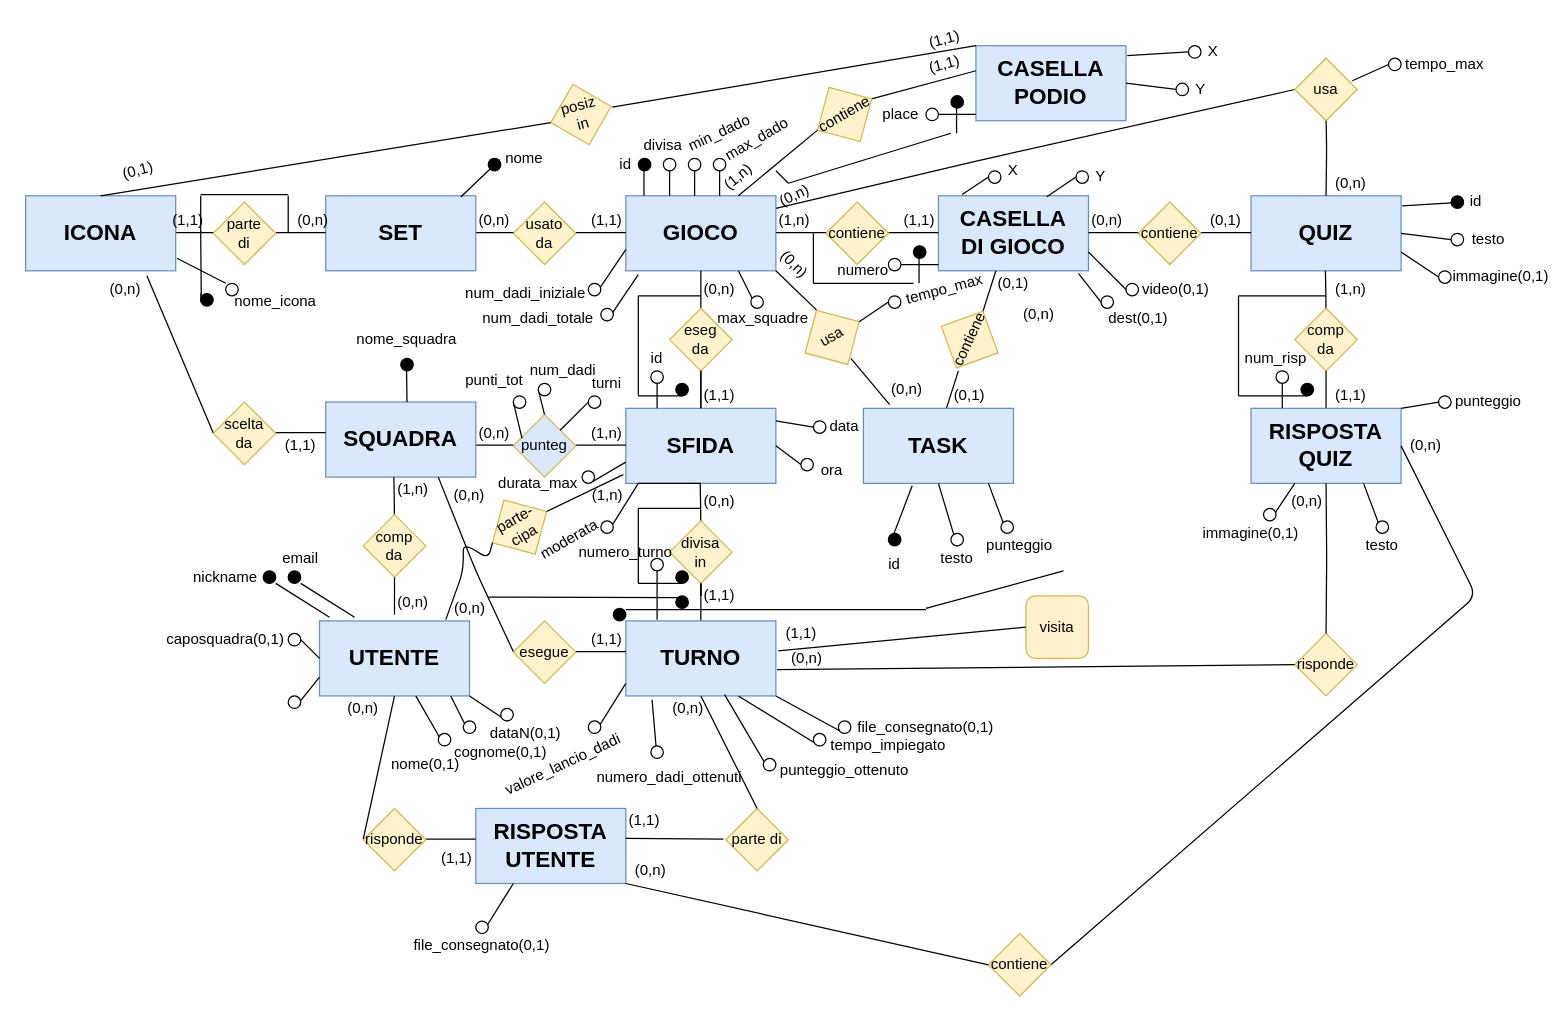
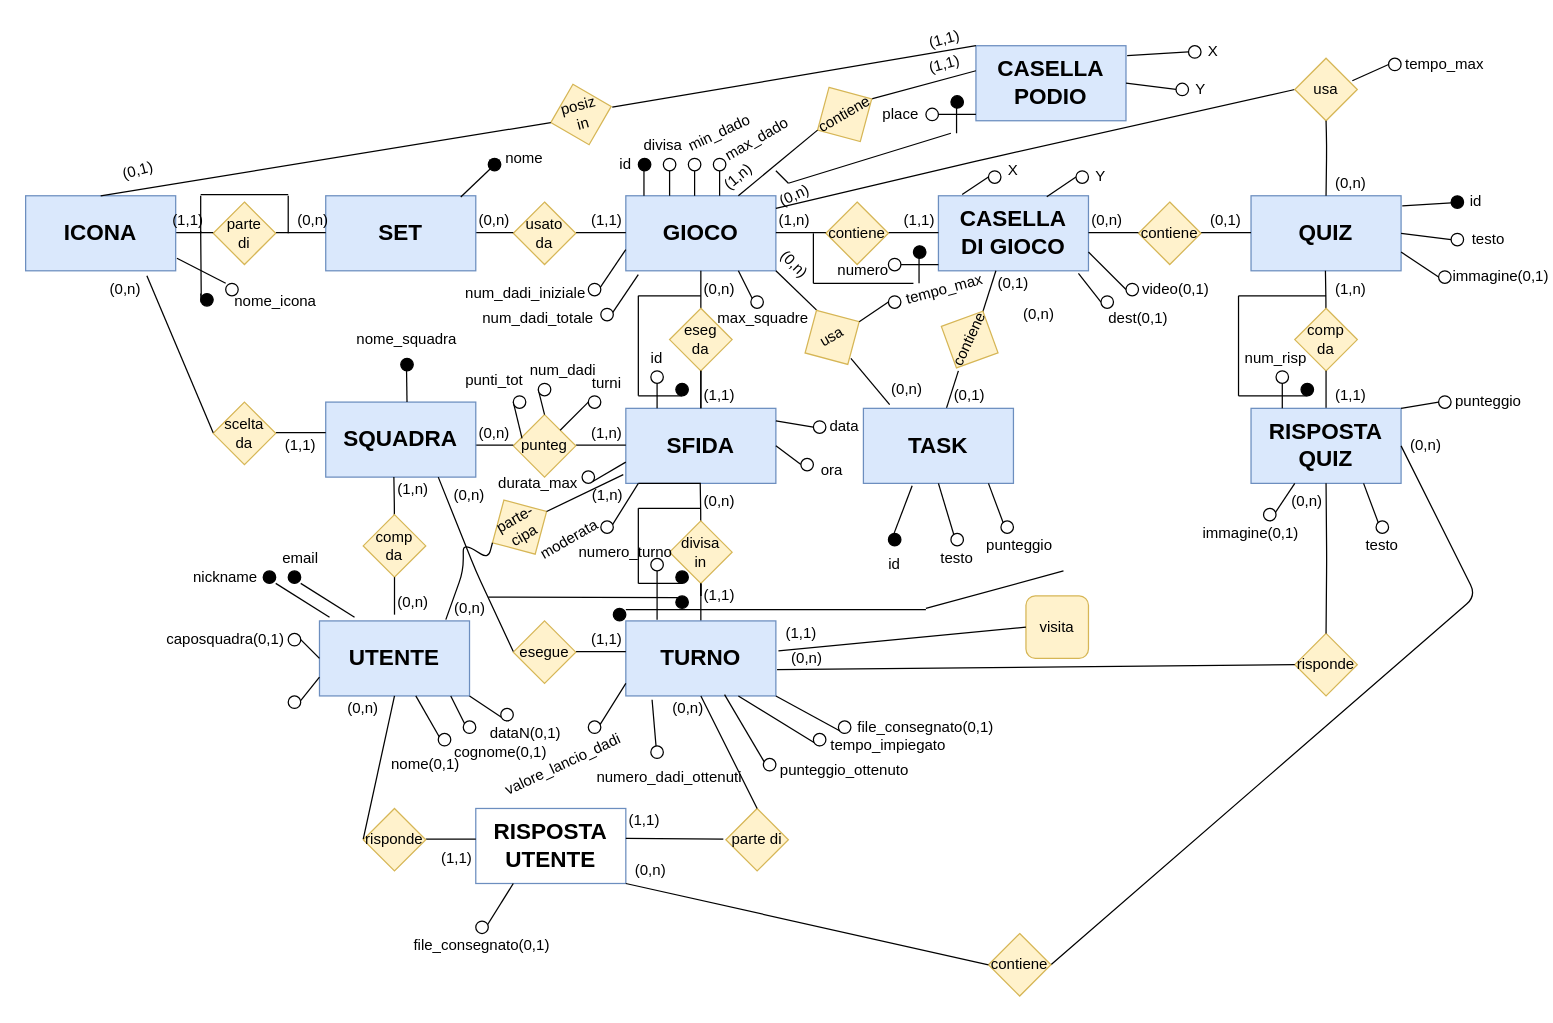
- <mxCell id="12" value="punteg" style="rhombus;whiteSpace=wrap;html=1;fillColor=#dae8fc;strokeColor=#d6b656;" parent="1" vertex="1"><mxGeometry x="410" y="331" width="50" height="50" as="geometry" /></mxCell>
+ <mxCell id="12" value="punteg" style="rhombus;whiteSpace=wrap;html=1;fillColor=#fff2cc;strokeColor=#d6b656;" parent="1" vertex="1"><mxGeometry x="410" y="331" width="50" height="50" as="geometry" /></mxCell>
- <mxCell id="33" value="&lt;div&gt;&lt;b&gt;&lt;font style=&quot;font-size: 18px&quot;&gt;RISPOSTA&lt;/font&gt;&lt;/b&gt;&lt;/div&gt;&lt;div&gt;&lt;b&gt;&lt;font style=&quot;font-size: 18px&quot;&gt;UTENTE&lt;/font&gt;&lt;/b&gt;&lt;/div&gt;" style="rounded=0;whiteSpace=wrap;html=1;fillColor=#dae8fc;strokeColor=#6c8ebf;" parent="1" vertex="1"><mxGeometry x="380" y="646" width="120" height="60" as="geometry" /></mxCell>
+ <mxCell id="33" value="&lt;div&gt;&lt;b&gt;&lt;font style=&quot;font-size: 18px&quot;&gt;RISPOSTA&lt;/font&gt;&lt;/b&gt;&lt;/div&gt;&lt;div&gt;&lt;b&gt;&lt;font style=&quot;font-size: 18px&quot;&gt;UTENTE&lt;/font&gt;&lt;/b&gt;&lt;/div&gt;" style="rounded=0;whiteSpace=wrap;html=1;fillColor=#ffffff;strokeColor=#6c8ebf;" parent="1" vertex="1"><mxGeometry x="380" y="646" width="120" height="60" as="geometry" /></mxCell>
